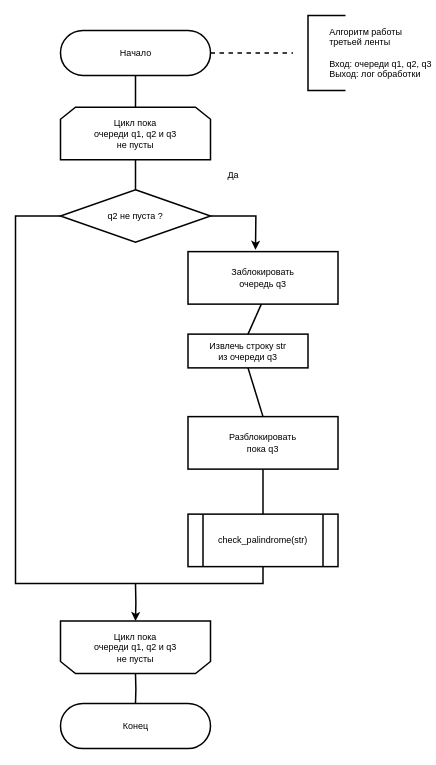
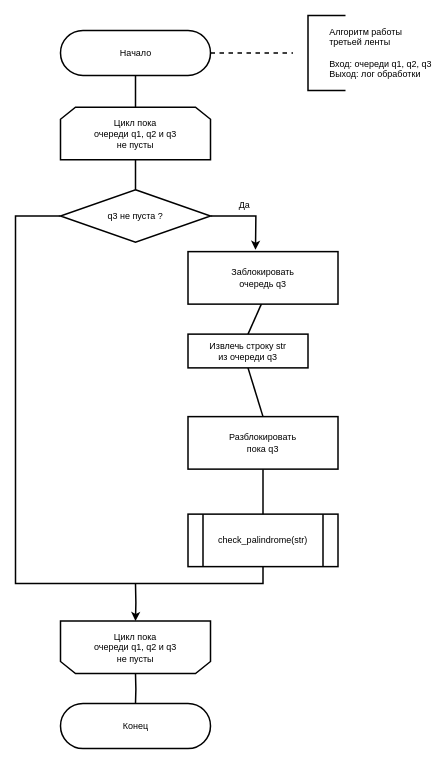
- <mxCell id="16" value="Да" style="text;html=1;align=center;verticalAlign=middle;resizable=0;points=[];autosize=1;strokeColor=none;" parent="1" vertex="1"><mxGeometry x="295" y="222.5" width="30" height="20" as="geometry" /></mxCell>
+ <mxCell id="16" value="Да" style="text;html=1;align=center;verticalAlign=middle;resizable=0;points=[];autosize=1;strokeColor=none;" parent="1" vertex="1"><mxGeometry x="310" y="262.5" width="30" height="20" as="geometry" /></mxCell>
- <mxCell id="15" value="q2 не пуста ?" style="rhombus;whiteSpace=wrap;html=1;strokeWidth=2;" parent="1" vertex="1"><mxGeometry x="80" y="252.5" width="200" height="70" as="geometry" /></mxCell>
+ <mxCell id="15" value="q3 не пуста ?" style="rhombus;whiteSpace=wrap;html=1;strokeWidth=2;" parent="1" vertex="1"><mxGeometry x="80" y="252.5" width="200" height="70" as="geometry" /></mxCell>
